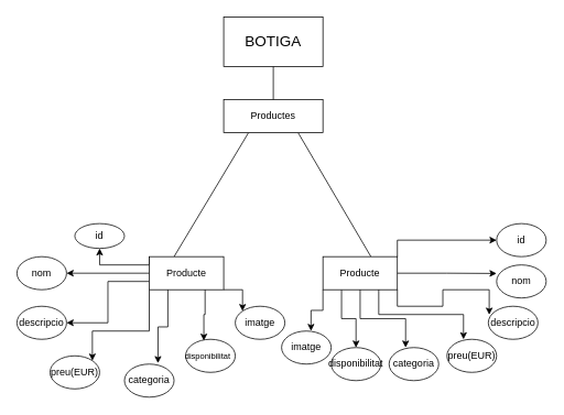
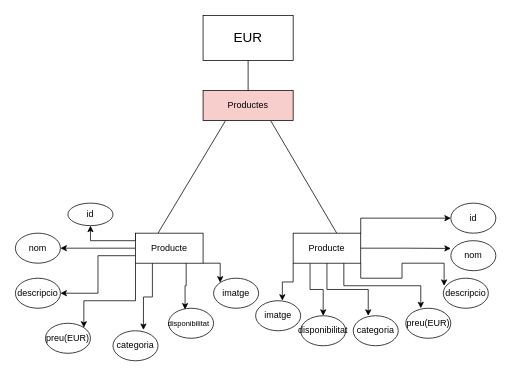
- <mxCell id="2" value="&lt;font style=&quot;font-size: 18px;&quot;&gt;BOTIGA&lt;/font&gt;" style="rounded=0;whiteSpace=wrap;html=1;" vertex="1" parent="1"><mxGeometry x="270" y="20" width="120" height="60" as="geometry" /></mxCell>
+ <mxCell id="2" value="&lt;font style=&quot;font-size: 18px;&quot;&gt;EUR&lt;/font&gt;" style="rounded=0;whiteSpace=wrap;html=1;" vertex="1" parent="1"><mxGeometry x="270" y="20" width="120" height="60" as="geometry" /></mxCell>
- <mxCell id="14" value="Productes" style="rounded=0;whiteSpace=wrap;html=1;" vertex="1" parent="1"><mxGeometry x="270" y="120" width="120" height="40" as="geometry" /></mxCell>
+ <mxCell id="14" value="Productes" style="rounded=0;whiteSpace=wrap;html=1;fillColor=#f8cecc;" vertex="1" parent="1"><mxGeometry x="270" y="120" width="120" height="40" as="geometry" /></mxCell>
